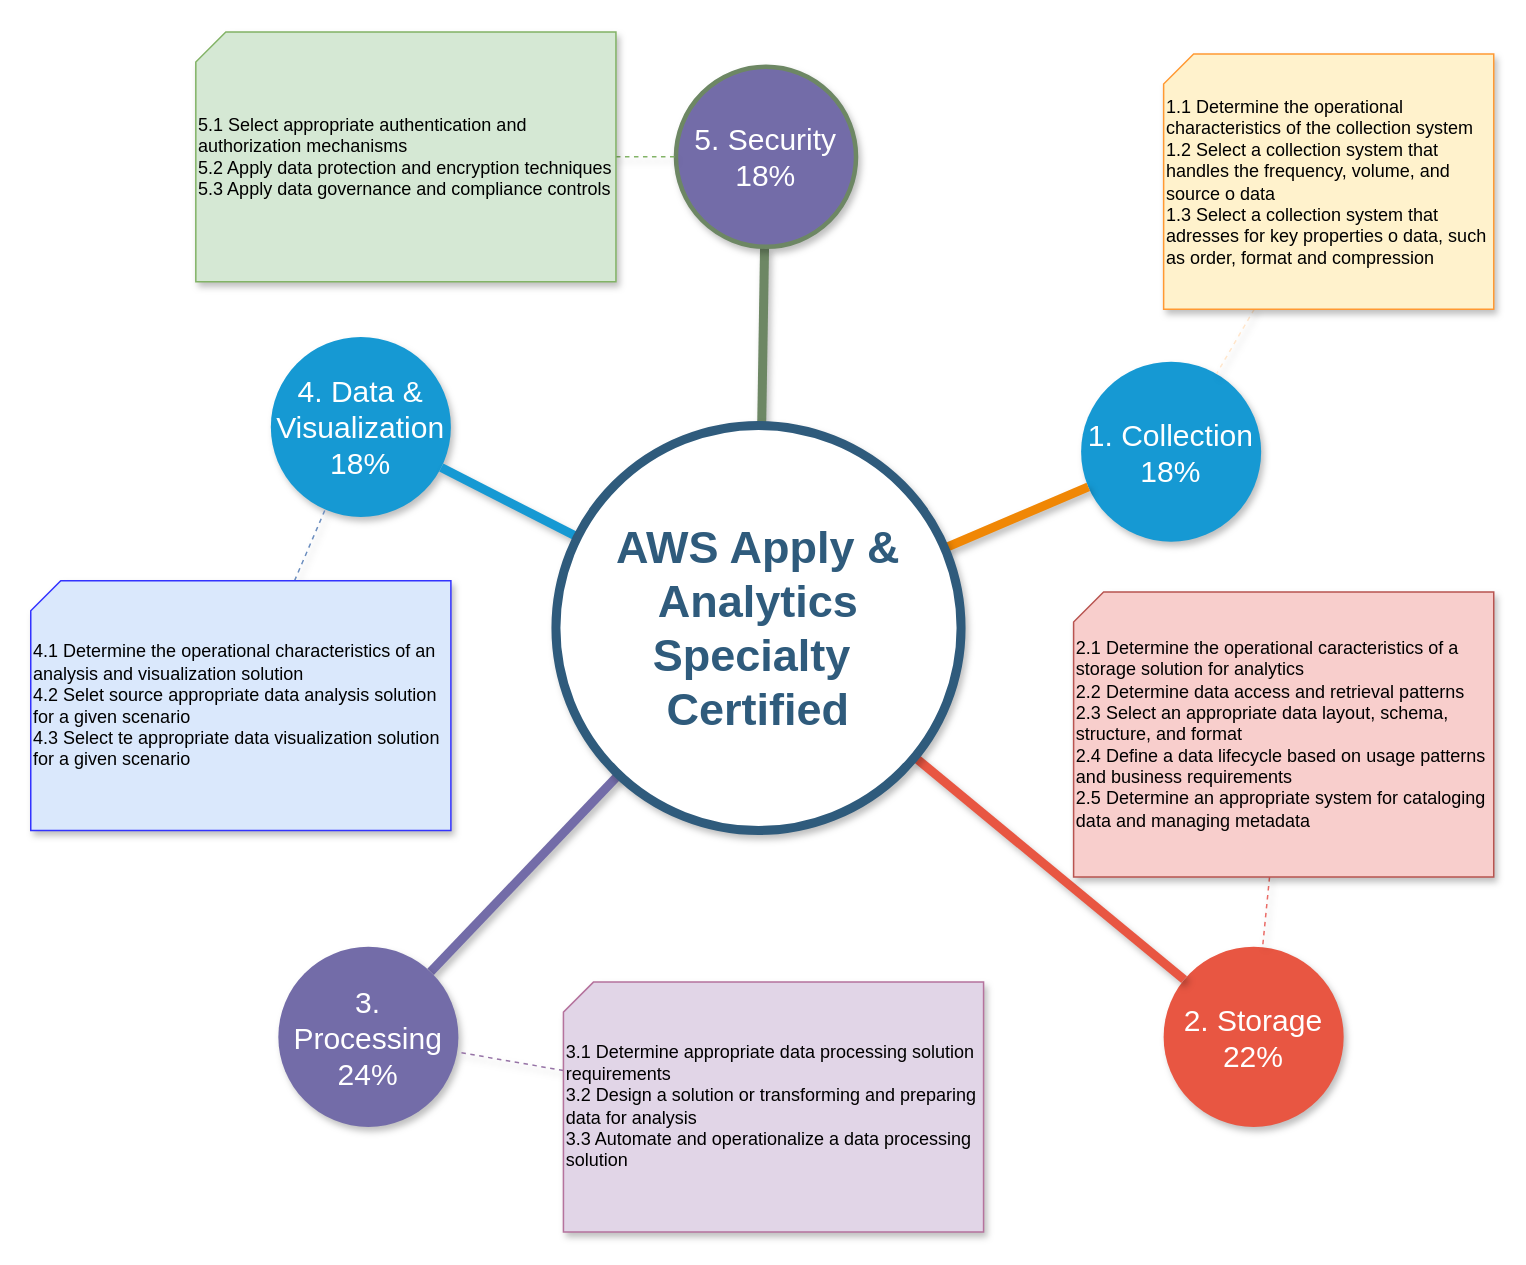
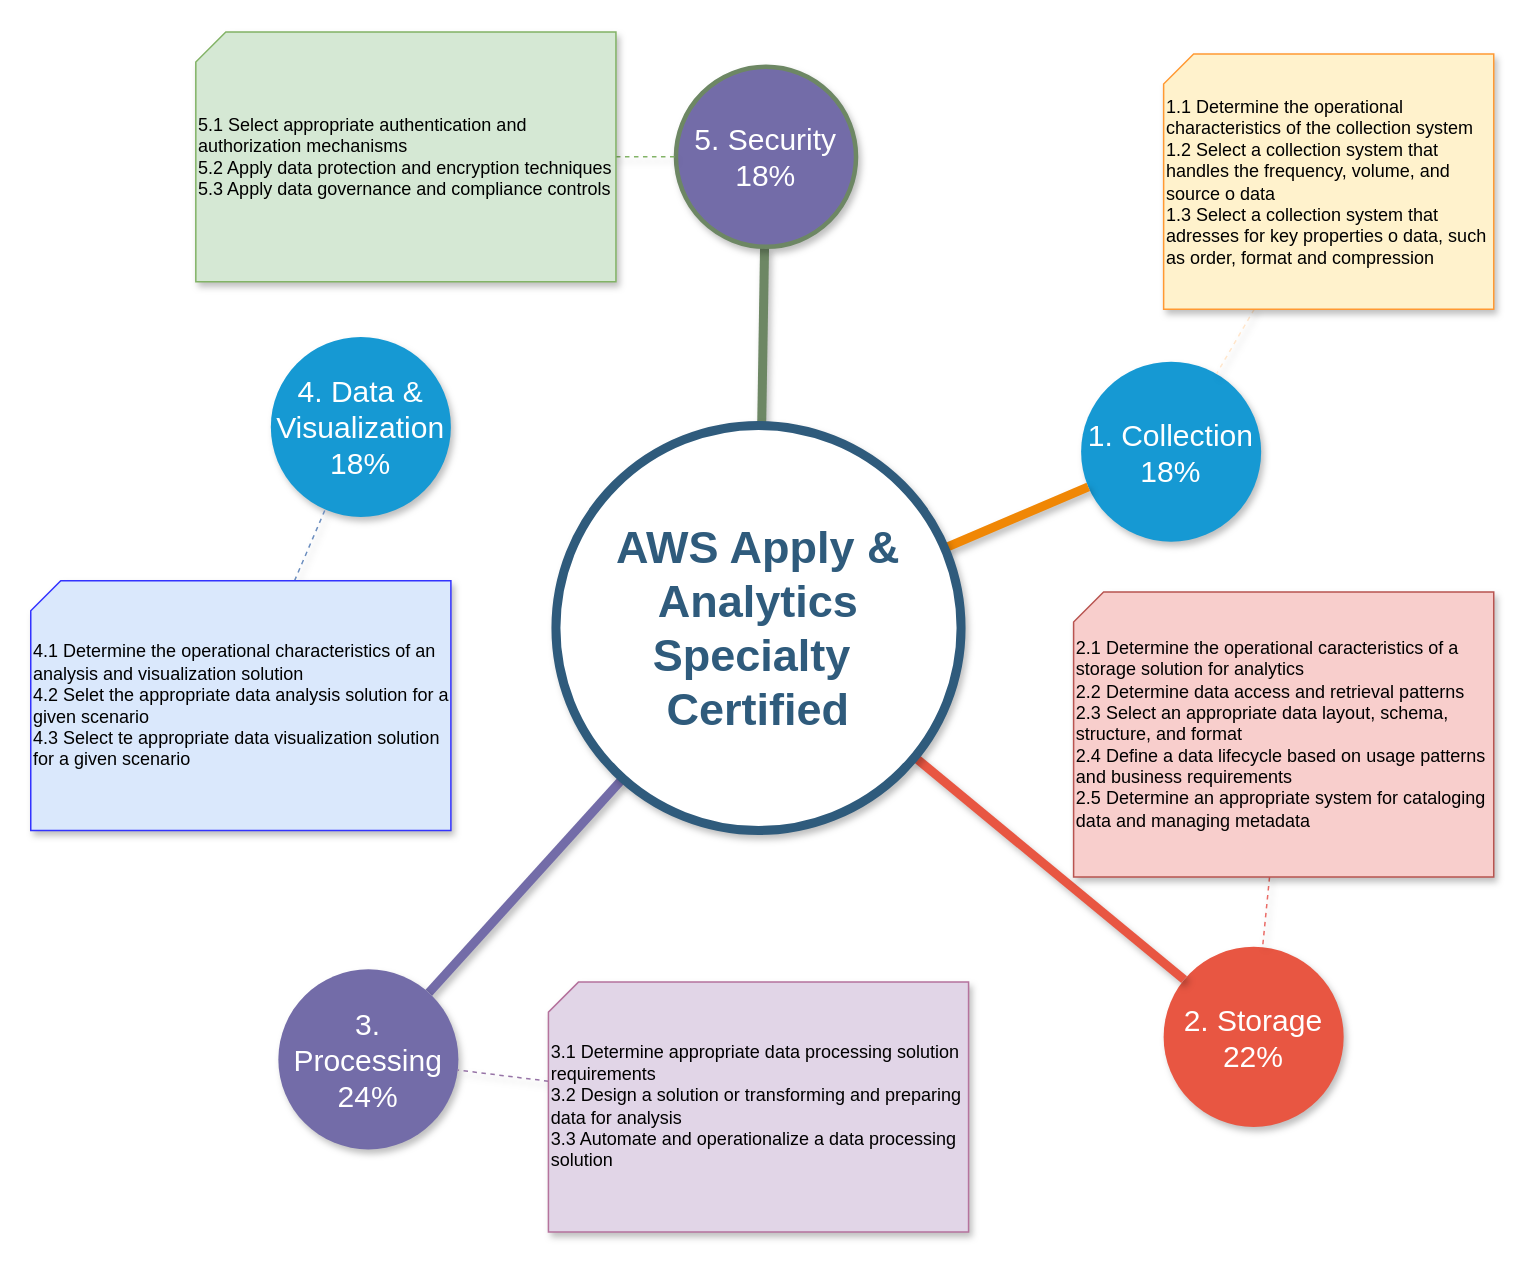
- <mxCell id="5" style="endArrow=none;strokeWidth=6;strokeColor=#1699D3;html=1;shadow=1;" parent="1" source="10" target="2" edge="1"><mxGeometry relative="1" as="geometry" /></mxCell>
- <mxCell id="20" value="&lt;font color=&quot;#000000&quot;&gt;4.1 Determine the operational characteristics of an analysis and visualization solution&lt;br&gt;4.2 Selet source appropriate data analysis solution for a given scenario&lt;br&gt;4.3 Select te appropriate data visualization solution for a given scenario&lt;br&gt;&lt;/font&gt;" style="shape=card;whiteSpace=wrap;html=1;strokeColor=#3333FF;collapsible=1;size=20;container=0;comic=0;treeFolding=1;align=left;horizontal=1;labelPosition=center;verticalLabelPosition=middle;verticalAlign=middle;labelBackgroundColor=none;fillColor=#dae8fc;rounded=0;sketch=0;shadow=1;" vertex="1" parent="1"><mxGeometry x="20" y="386.5" width="280" height="166.5" as="geometry" /></mxCell>
+ <mxCell id="20" value="&lt;font color=&quot;#000000&quot;&gt;4.1 Determine the operational characteristics of an analysis and visualization solution&lt;br&gt;4.2 Selet the appropriate data analysis solution for a given scenario&lt;br&gt;4.3 Select te appropriate data visualization solution for a given scenario&lt;br&gt;&lt;/font&gt;" style="shape=card;whiteSpace=wrap;html=1;strokeColor=#3333FF;collapsible=1;size=20;container=0;comic=0;treeFolding=1;align=left;horizontal=1;labelPosition=center;verticalLabelPosition=middle;verticalAlign=middle;labelBackgroundColor=none;fillColor=#dae8fc;rounded=0;sketch=0;shadow=1;" vertex="1" parent="1"><mxGeometry x="20" y="386.5" width="280" height="166.5" as="geometry" /></mxCell>
- <mxCell id="11" value="3. Processing 24%" style="ellipse;whiteSpace=wrap;html=1;shadow=1;fontFamily=Helvetica;fontSize=20;fontColor=#FFFFFF;align=center;strokeWidth=3;fillColor=#736ca8;strokeColor=none;" parent="1" vertex="1"><mxGeometry x="185" y="630.5" width="120" height="120" as="geometry" /></mxCell>
+ <mxCell id="11" value="3. Processing 24%" style="ellipse;whiteSpace=wrap;html=1;shadow=1;fontFamily=Helvetica;fontSize=20;fontColor=#FFFFFF;align=center;strokeWidth=3;fillColor=#736ca8;strokeColor=none;" parent="1" vertex="1"><mxGeometry x="185" y="645.5" width="120" height="120" as="geometry" /></mxCell>
- <mxCell id="18" value="&lt;font color=&quot;#000000&quot;&gt;3.1 Determine appropriate data processing solution requirements&lt;br&gt;3.2 Design a solution or transforming and preparing data for analysis&lt;br&gt;3.3 Automate and operationalize a data processing solution&lt;br&gt;&lt;/font&gt;" style="shape=card;whiteSpace=wrap;html=1;strokeColor=#B5739D;collapsible=1;size=20;container=0;comic=0;treeFolding=1;align=left;horizontal=1;labelPosition=center;verticalLabelPosition=middle;verticalAlign=middle;labelBackgroundColor=none;fillColor=#e1d5e7;rounded=0;sketch=0;shadow=1;" vertex="1" parent="1"><mxGeometry x="375" y="654" width="280" height="166.5" as="geometry" /></mxCell>
+ <mxCell id="18" value="&lt;font color=&quot;#000000&quot;&gt;3.1 Determine appropriate data processing solution requirements&lt;br&gt;3.2 Design a solution or transforming and preparing data for analysis&lt;br&gt;3.3 Automate and operationalize a data processing solution&lt;br&gt;&lt;/font&gt;" style="shape=card;whiteSpace=wrap;html=1;strokeColor=#B5739D;collapsible=1;size=20;container=0;comic=0;treeFolding=1;align=left;horizontal=1;labelPosition=center;verticalLabelPosition=middle;verticalAlign=middle;labelBackgroundColor=none;fillColor=#e1d5e7;rounded=0;sketch=0;shadow=1;" vertex="1" parent="1"><mxGeometry x="365" y="654" width="280" height="166.5" as="geometry" /></mxCell>
